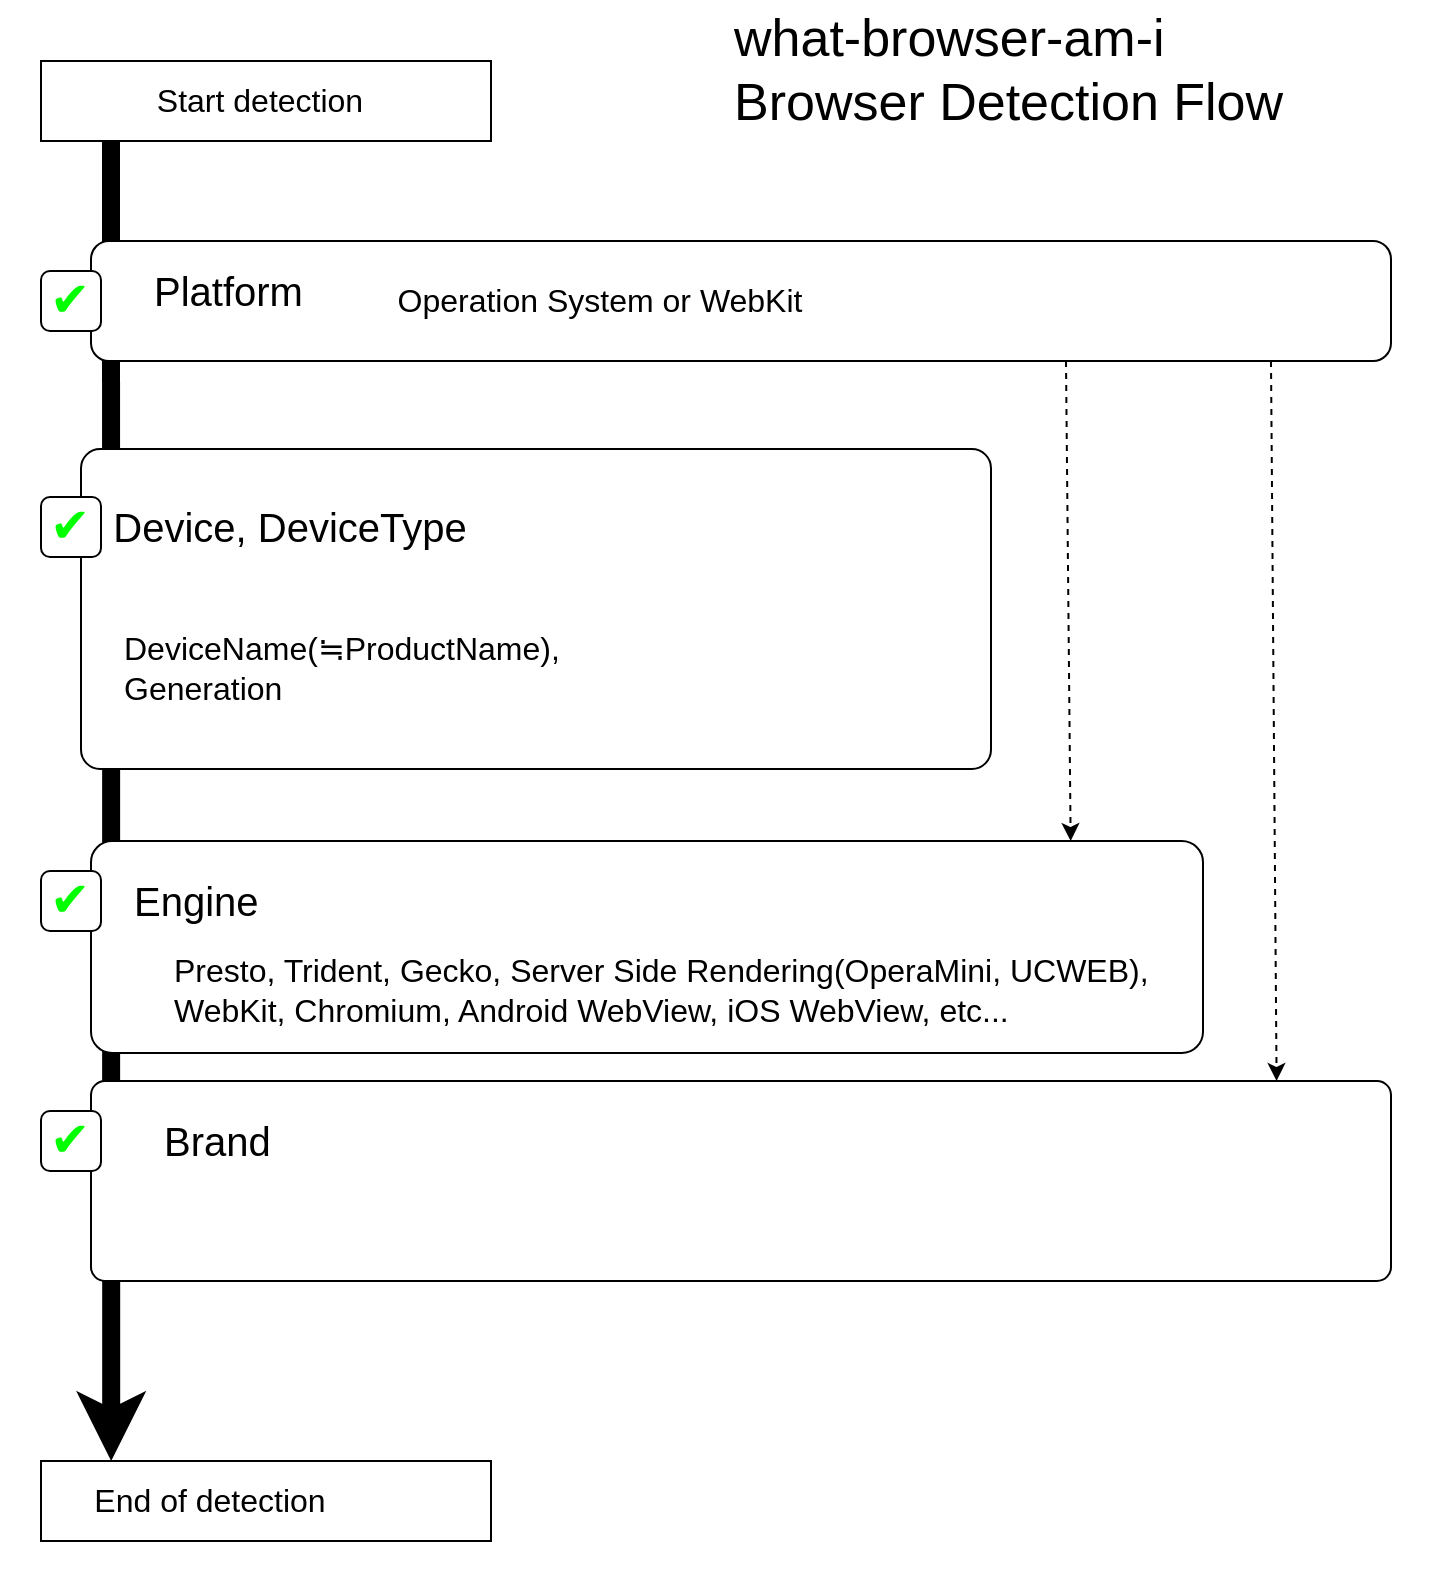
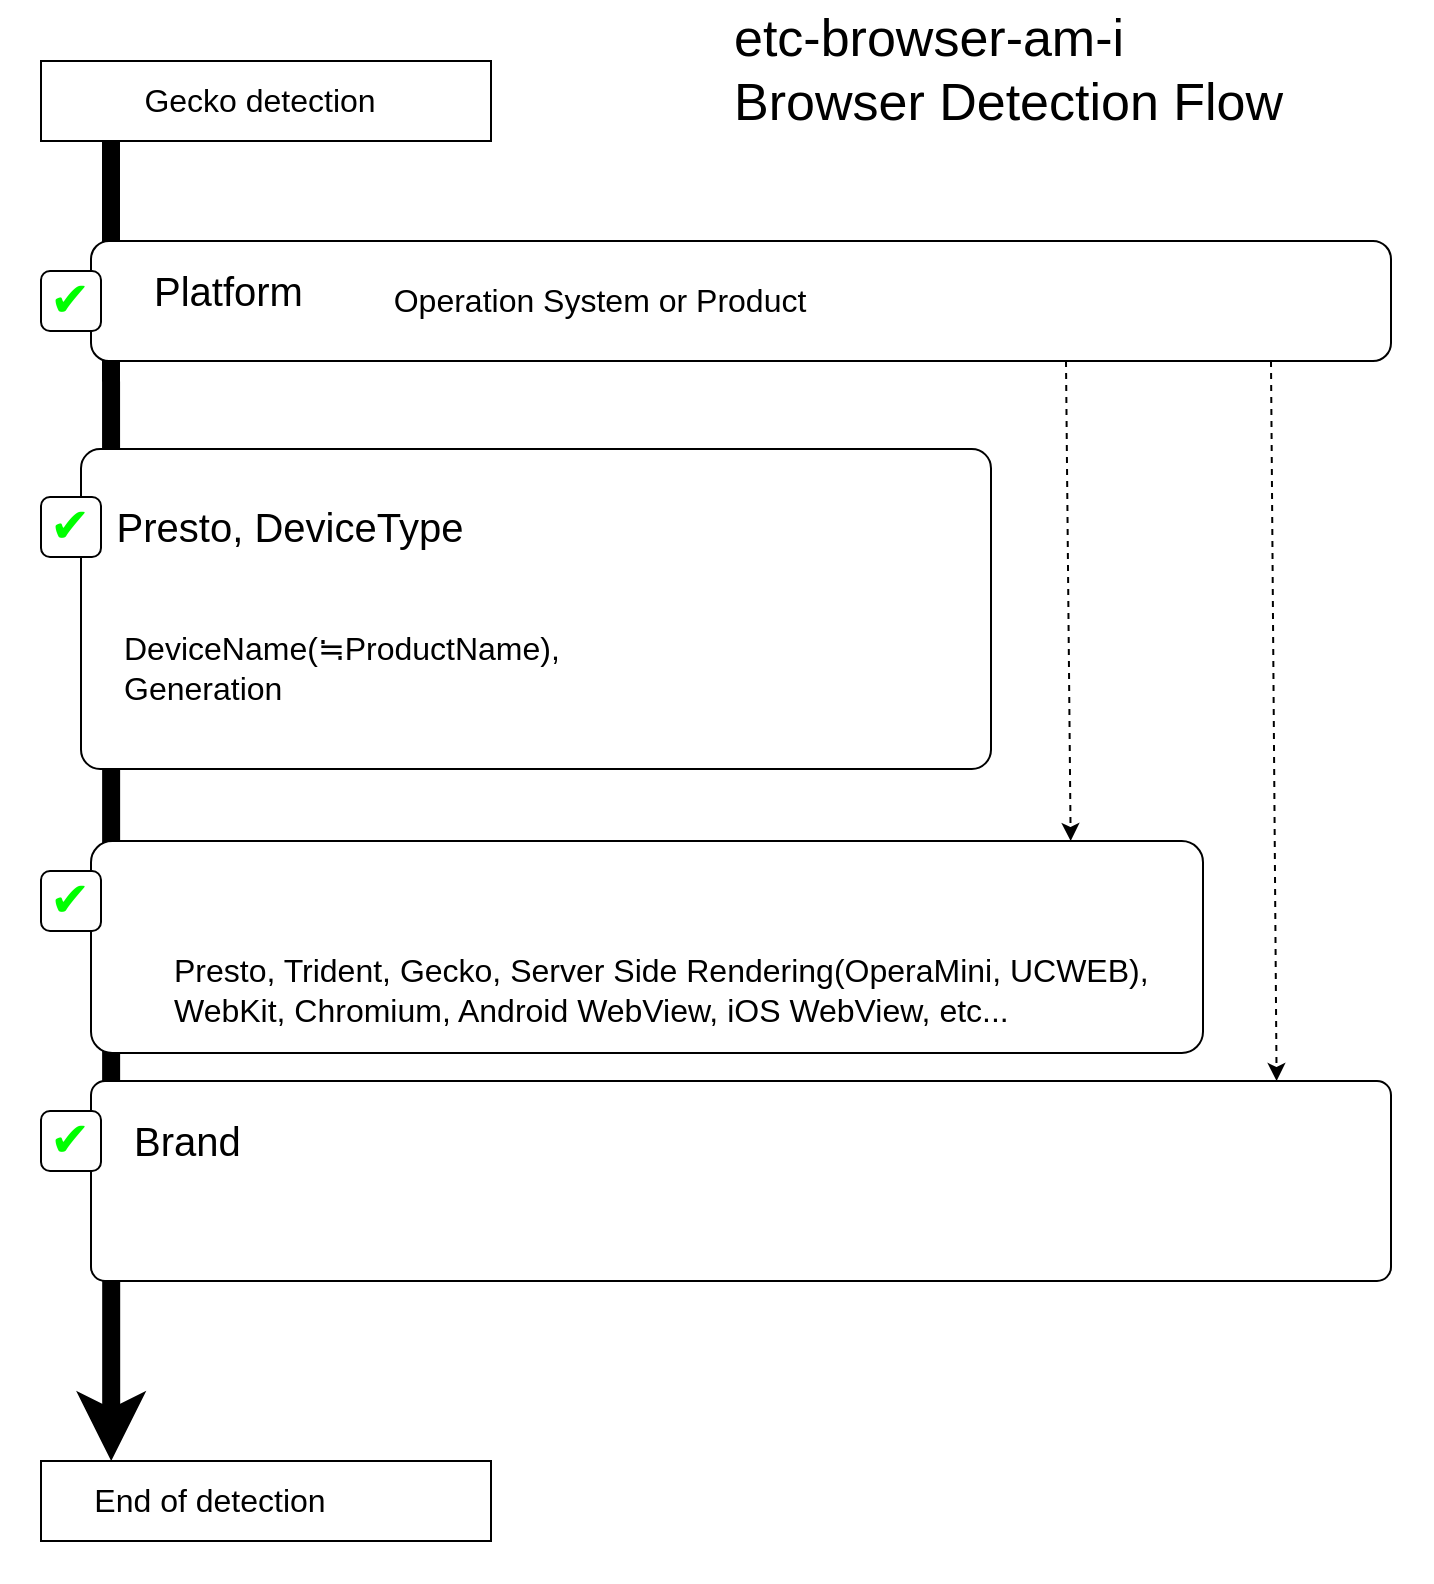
- <mxCell id="27" value="what-browser-am-i&lt;br style=&quot;font-size: 26px;&quot;&gt;Browser Detection Flow" style="text;html=1;strokeColor=none;fillColor=none;align=left;verticalAlign=middle;whiteSpace=wrap;rounded=1;fontSize=26;" vertex="1" parent="1"><mxGeometry x="365" y="20" width="295" height="30" as="geometry" /></mxCell>
+ <mxCell id="27" value="etc-browser-am-i&lt;br style=&quot;font-size: 26px;&quot;&gt;Browser Detection Flow" style="text;html=1;strokeColor=none;fillColor=none;align=left;verticalAlign=middle;whiteSpace=wrap;rounded=1;fontSize=26;" vertex="1" parent="1"><mxGeometry x="365" y="20" width="295" height="30" as="geometry" /></mxCell>
- <mxCell id="24" value="Start detection" style="text;html=1;strokeColor=none;fillColor=none;align=center;verticalAlign=middle;whiteSpace=wrap;rounded=1;fontSize=16;" parent="1" vertex="1"><mxGeometry x="60" y="35" width="140" height="30" as="geometry" /></mxCell>
+ <mxCell id="24" value="Gecko detection" style="text;html=1;strokeColor=none;fillColor=none;align=center;verticalAlign=middle;whiteSpace=wrap;rounded=1;fontSize=16;" parent="1" vertex="1"><mxGeometry x="60" y="35" width="140" height="30" as="geometry" /></mxCell>
- <mxCell id="5" value="Operation System or WebKit" style="text;html=1;strokeColor=none;fillColor=none;align=center;verticalAlign=middle;whiteSpace=wrap;rounded=1;fontSize=16;" parent="1" vertex="1"><mxGeometry x="195" y="135" width="210" height="30" as="geometry" /></mxCell>
+ <mxCell id="5" value="Operation System or Product" style="text;html=1;strokeColor=none;fillColor=none;align=center;verticalAlign=middle;whiteSpace=wrap;rounded=1;fontSize=16;" parent="1" vertex="1"><mxGeometry x="195" y="135" width="210" height="30" as="geometry" /></mxCell>
- <mxCell id="13" value="Device, DeviceType" style="text;html=1;strokeColor=none;fillColor=none;align=center;verticalAlign=middle;whiteSpace=wrap;rounded=1;fontSize=20;" parent="1" vertex="1"><mxGeometry x="40" y="248" width="210" height="30" as="geometry" /></mxCell>
+ <mxCell id="13" value="Presto, DeviceType" style="text;html=1;strokeColor=none;fillColor=none;align=center;verticalAlign=middle;whiteSpace=wrap;rounded=1;fontSize=20;" parent="1" vertex="1"><mxGeometry x="40" y="248" width="210" height="30" as="geometry" /></mxCell>
- <mxCell id="7" value="Engine" style="text;html=1;strokeColor=none;fillColor=none;align=left;verticalAlign=middle;whiteSpace=wrap;rounded=1;fontSize=20;" parent="1" vertex="1"><mxGeometry x="65" y="435" width="60" height="30" as="geometry" /></mxCell>
- <mxCell id="9" value="Brand" style="text;html=1;strokeColor=none;fillColor=none;align=left;verticalAlign=middle;whiteSpace=wrap;rounded=1;fontSize=20;" parent="1" vertex="1"><mxGeometry x="80" y="555" width="60" height="30" as="geometry" /></mxCell>
+ <mxCell id="9" value="Brand" style="text;html=1;strokeColor=none;fillColor=none;align=left;verticalAlign=middle;whiteSpace=wrap;rounded=1;fontSize=20;" parent="1" vertex="1"><mxGeometry x="65" y="555" width="60" height="30" as="geometry" /></mxCell>
